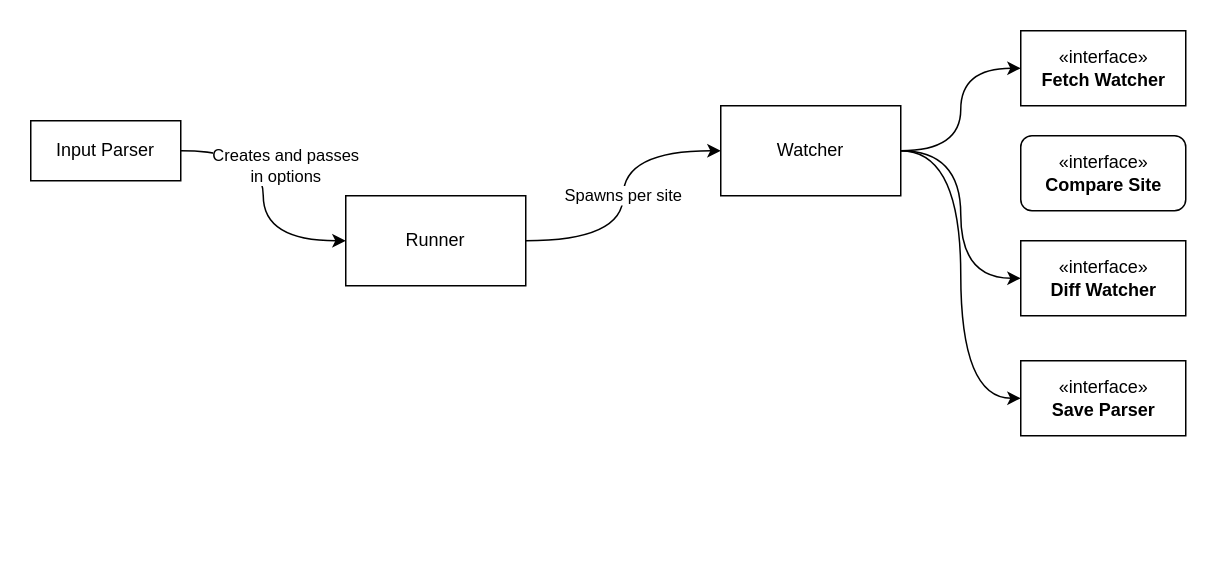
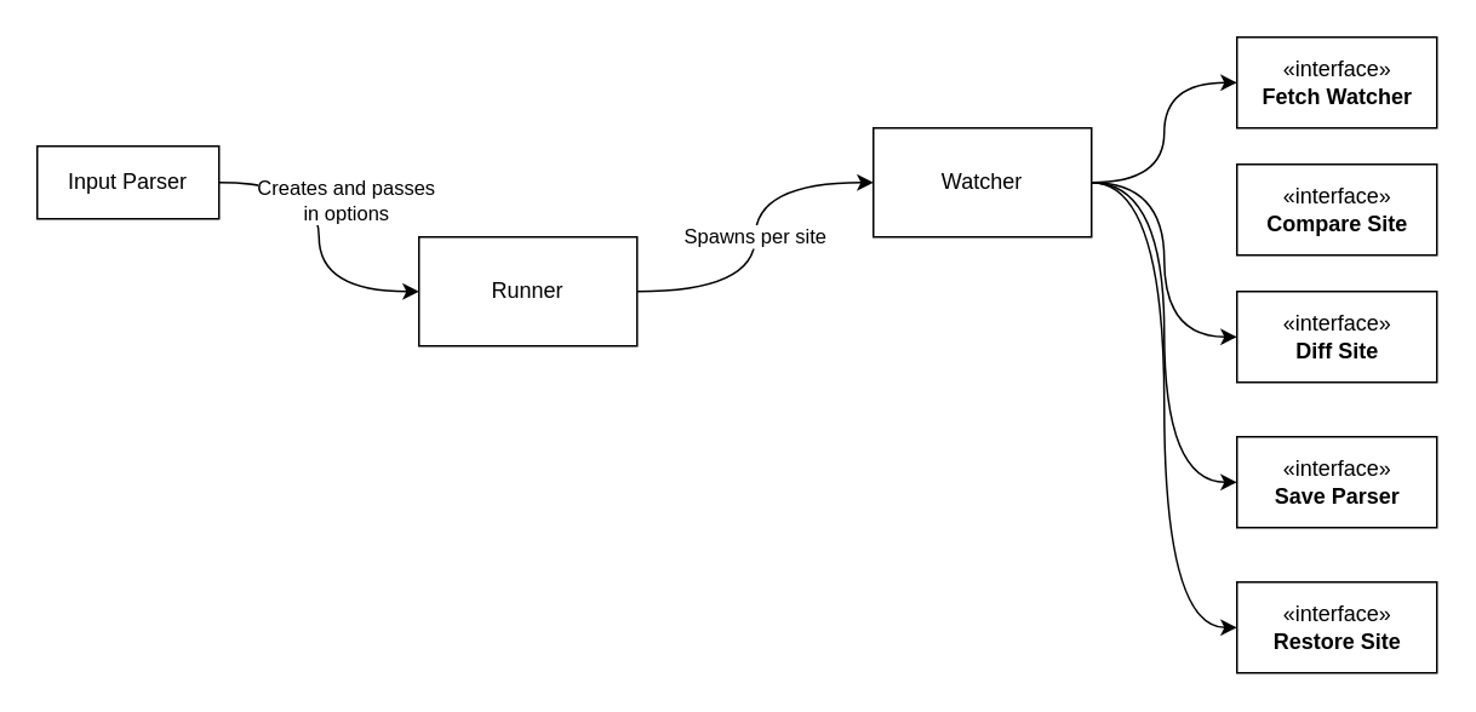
- <mxCell id="12" value="«interface»&lt;br&gt;&lt;b&gt;Compare Site&lt;/b&gt;" style="html=1;rounded=1;" vertex="1" parent="1"><mxGeometry x="680" y="90" width="110" height="50" as="geometry" /></mxCell>
+ <mxCell id="12" value="«interface»&lt;br&gt;&lt;b&gt;Compare Site&lt;/b&gt;" style="html=1;" vertex="1" parent="1"><mxGeometry x="680" y="90" width="110" height="50" as="geometry" /></mxCell>
- <mxCell id="13" value="«interface»&lt;br&gt;&lt;b&gt;Diff Watcher&lt;/b&gt;" style="html=1;" vertex="1" parent="1"><mxGeometry x="680" y="160" width="110" height="50" as="geometry" /></mxCell>
+ <mxCell id="13" value="«interface»&lt;br&gt;&lt;b&gt;Diff Site&lt;/b&gt;" style="html=1;" vertex="1" parent="1"><mxGeometry x="680" y="160" width="110" height="50" as="geometry" /></mxCell>
+ <mxCell id="9" style="edgeStyle=orthogonalEdgeStyle;curved=1;rounded=0;orthogonalLoop=1;jettySize=auto;html=1;exitX=1;exitY=0.5;exitDx=0;exitDy=0;entryX=0;entryY=0.5;entryDx=0;entryDy=0;" edge="1" parent="1" source="10" target="15"><mxGeometry relative="1" as="geometry" /></mxCell>
+ <mxCell id="15" value="«interface»&lt;br&gt;&lt;b&gt;Restore Site&lt;/b&gt;" style="html=1;" vertex="1" parent="1"><mxGeometry x="680" y="320" width="110" height="50" as="geometry" /></mxCell>
